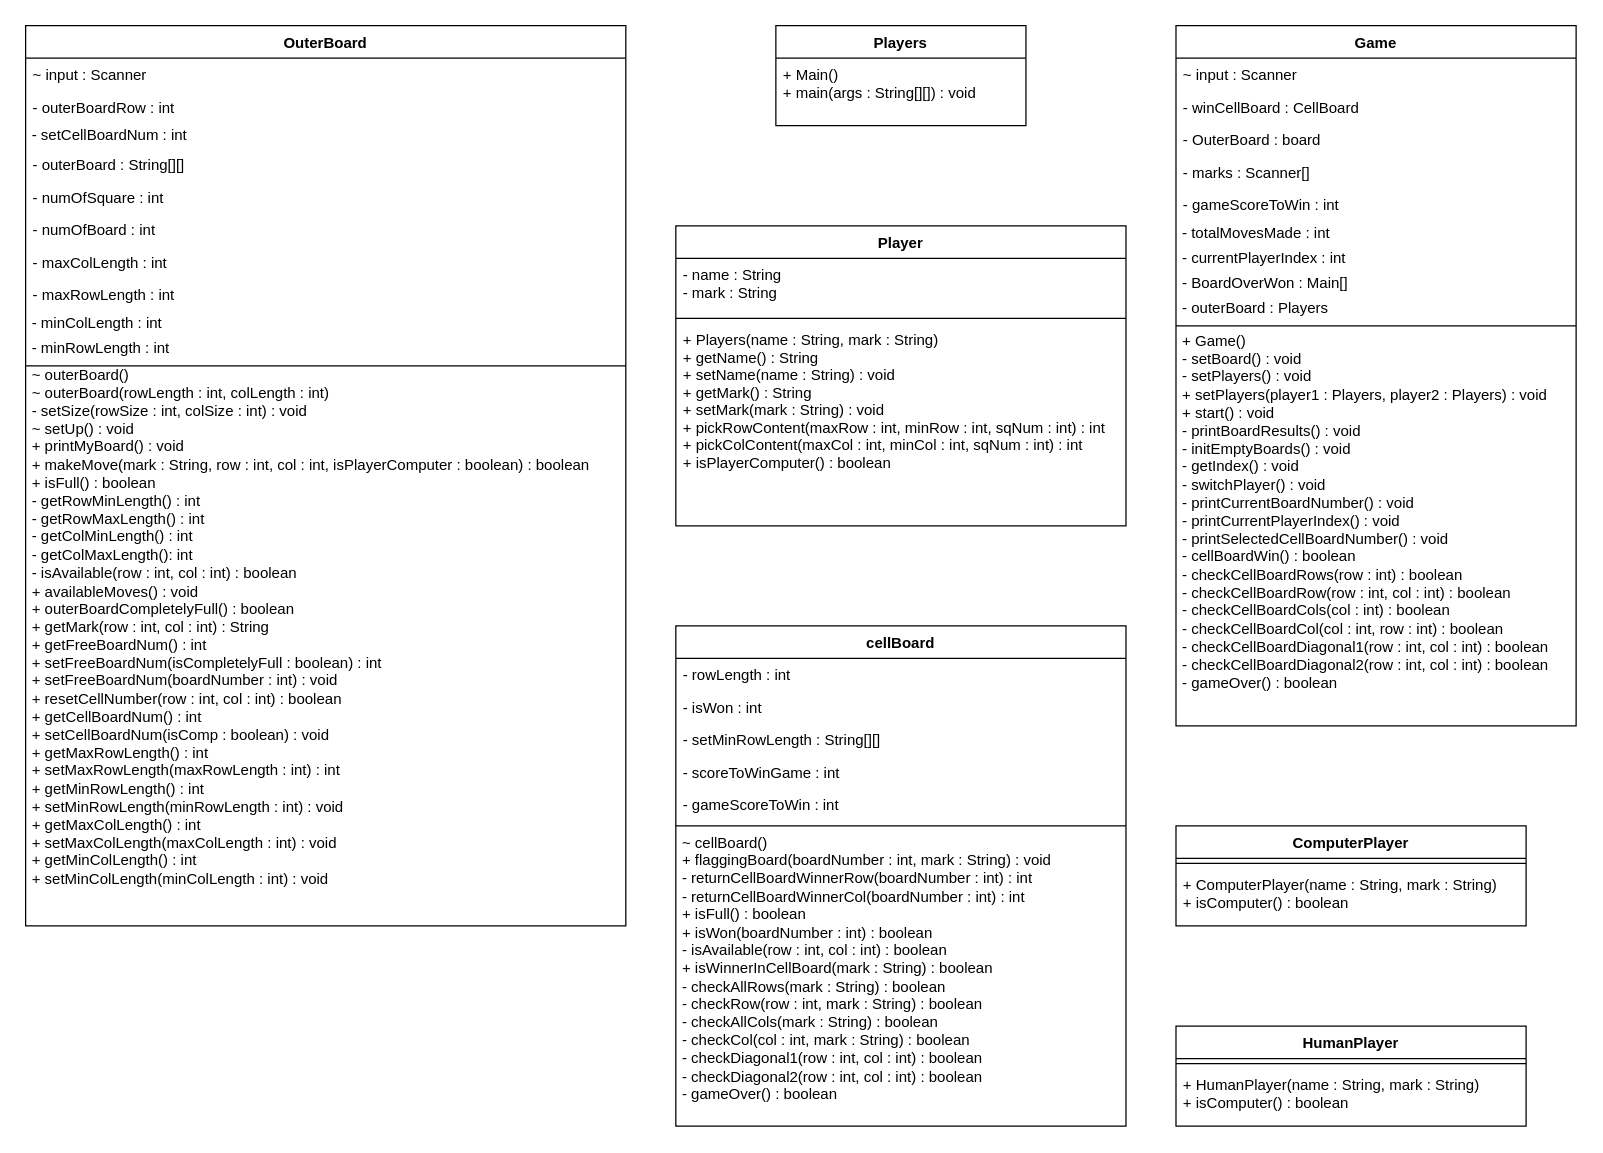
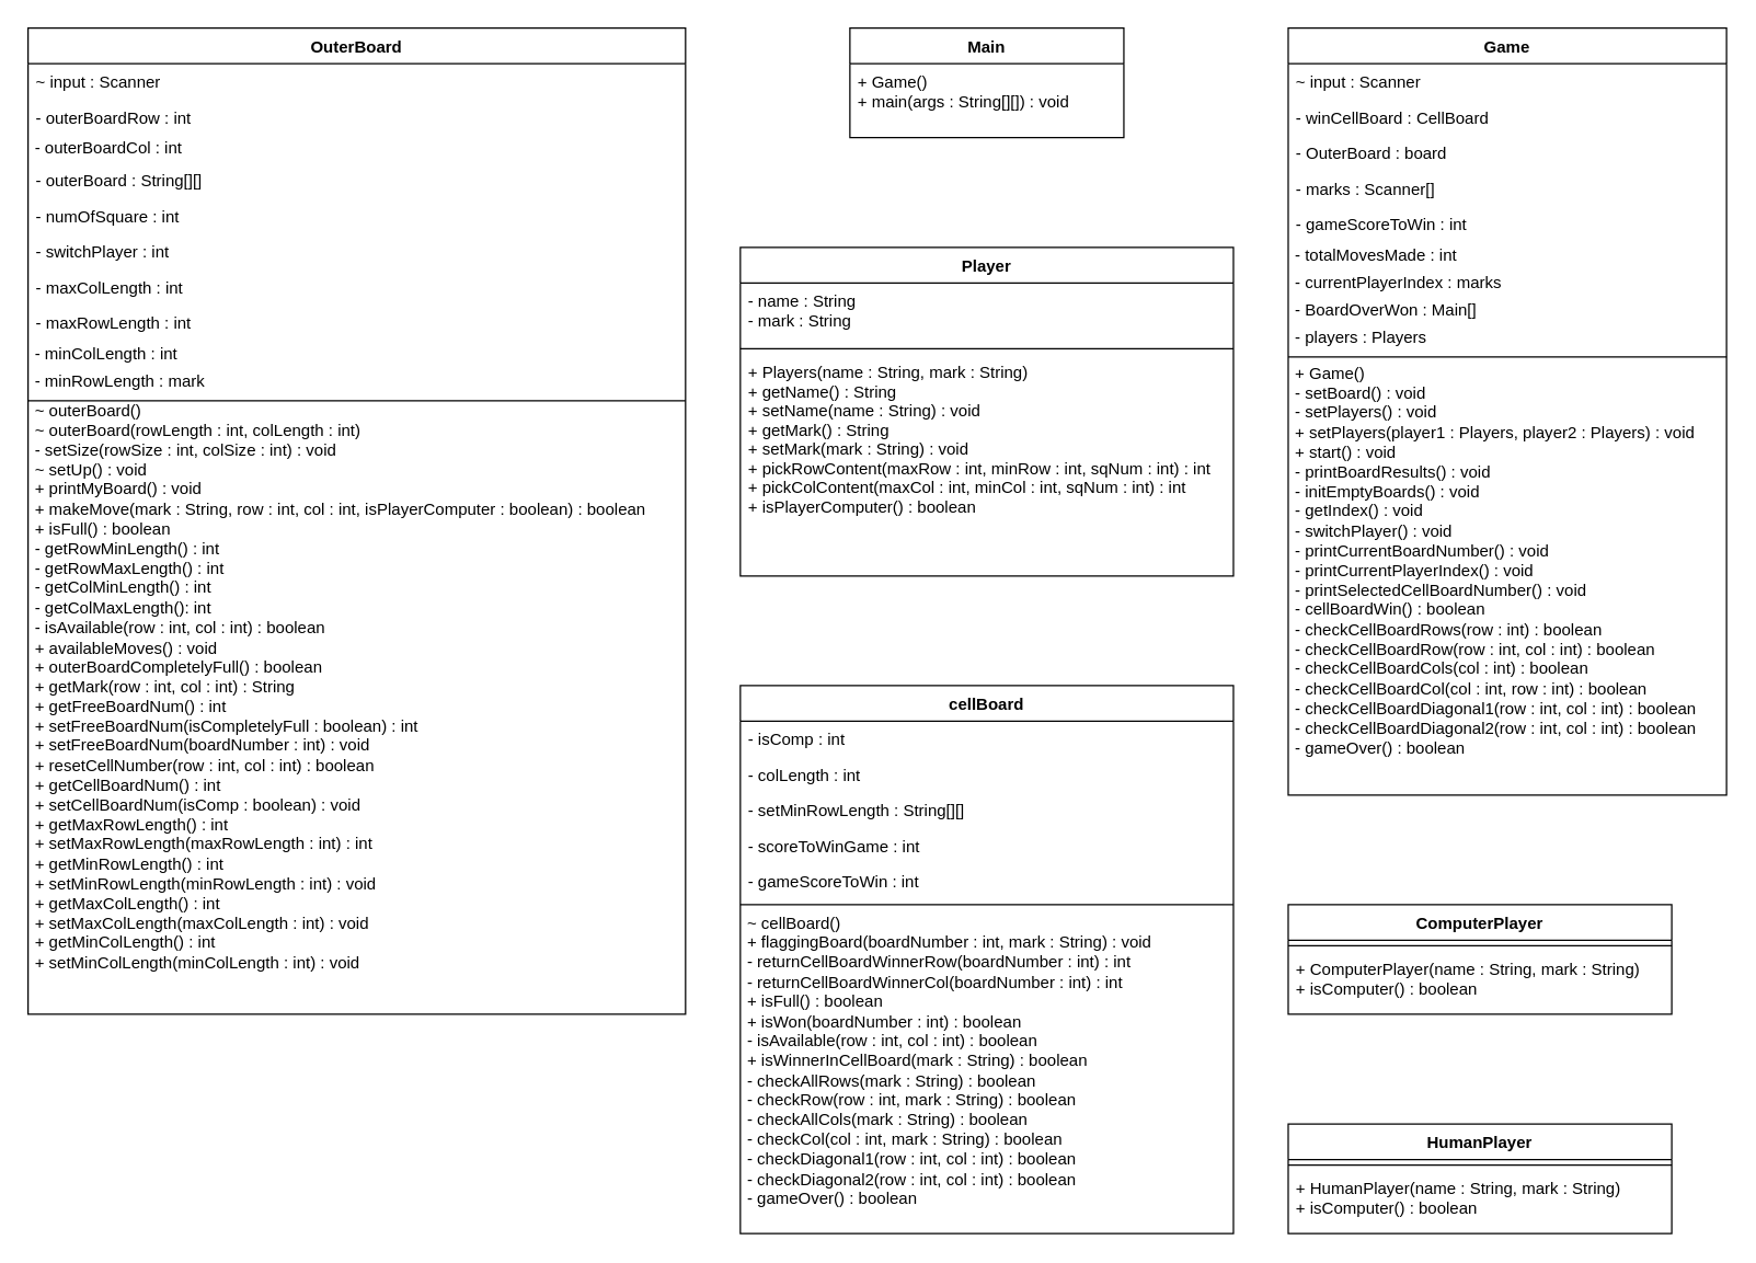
- <mxCell id="2" value="Players" style="swimlane;fontStyle=1;align=center;verticalAlign=top;childLayout=stackLayout;horizontal=1;startSize=26;horizontalStack=0;resizeParent=1;resizeLast=0;collapsible=1;marginBottom=0;rounded=0;shadow=0;strokeWidth=1;" parent="1" vertex="1"><mxGeometry x="620" y="20" width="200" height="80" as="geometry"><mxRectangle x="230" y="140" width="160" height="26" as="alternateBounds" /></mxGeometry></mxCell>
+ <mxCell id="2" value="Main" style="swimlane;fontStyle=1;align=center;verticalAlign=top;childLayout=stackLayout;horizontal=1;startSize=26;horizontalStack=0;resizeParent=1;resizeLast=0;collapsible=1;marginBottom=0;rounded=0;shadow=0;strokeWidth=1;" parent="1" vertex="1"><mxGeometry x="620" y="20" width="200" height="80" as="geometry"><mxRectangle x="230" y="140" width="160" height="26" as="alternateBounds" /></mxGeometry></mxCell>
- <mxCell id="3" value="+ Main()&#10;+ main(args : String[][]) : void" style="text;align=left;verticalAlign=top;spacingLeft=4;spacingRight=4;overflow=hidden;rotatable=0;points=[[0,0.5],[1,0.5]];portConstraint=eastwest;" parent="2" vertex="1"><mxGeometry y="26" width="200" height="44" as="geometry" /></mxCell>
+ <mxCell id="3" value="+ Game()&#10;+ main(args : String[][]) : void" style="text;align=left;verticalAlign=top;spacingLeft=4;spacingRight=4;overflow=hidden;rotatable=0;points=[[0,0.5],[1,0.5]];portConstraint=eastwest;" parent="2" vertex="1"><mxGeometry y="26" width="200" height="44" as="geometry" /></mxCell>
- <mxCell id="26" value="&amp;nbsp;- setCellBoardNum : int" style="text;html=1;align=left;verticalAlign=middle;resizable=0;points=[];autosize=1;strokeColor=none;fillColor=none;" vertex="1" parent="23"><mxGeometry y="78" width="480" height="20" as="geometry" /></mxCell>
+ <mxCell id="26" value="&amp;nbsp;- outerBoardCol : int" style="text;html=1;align=left;verticalAlign=middle;resizable=0;points=[];autosize=1;strokeColor=none;fillColor=none;" vertex="1" parent="23"><mxGeometry y="78" width="480" height="20" as="geometry" /></mxCell>
- <mxCell id="29" value="- numOfBoard : int" style="text;align=left;verticalAlign=top;spacingLeft=4;spacingRight=4;overflow=hidden;rotatable=0;points=[[0,0.5],[1,0.5]];portConstraint=eastwest;rounded=0;shadow=0;html=0;" vertex="1" parent="23"><mxGeometry y="150" width="480" height="26" as="geometry" /></mxCell>
+ <mxCell id="29" value="- switchPlayer : int" style="text;align=left;verticalAlign=top;spacingLeft=4;spacingRight=4;overflow=hidden;rotatable=0;points=[[0,0.5],[1,0.5]];portConstraint=eastwest;rounded=0;shadow=0;html=0;" vertex="1" parent="23"><mxGeometry y="150" width="480" height="26" as="geometry" /></mxCell>
- <mxCell id="18" value="&amp;nbsp;- currentPlayerIndex : int" style="text;html=1;align=left;verticalAlign=middle;resizable=0;points=[];autosize=1;strokeColor=none;fillColor=none;" vertex="1" parent="11"><mxGeometry y="176" width="320" height="20" as="geometry" /></mxCell>
+ <mxCell id="18" value="&amp;nbsp;- currentPlayerIndex : marks" style="text;html=1;align=left;verticalAlign=middle;resizable=0;points=[];autosize=1;strokeColor=none;fillColor=none;" vertex="1" parent="11"><mxGeometry y="176" width="320" height="20" as="geometry" /></mxCell>
- <mxCell id="20" value="&amp;nbsp;- outerBoard : Players" style="text;html=1;align=left;verticalAlign=middle;resizable=0;points=[];autosize=1;strokeColor=none;fillColor=none;" vertex="1" parent="11"><mxGeometry y="216" width="320" height="20" as="geometry" /></mxCell>
+ <mxCell id="20" value="&amp;nbsp;- players : Players" style="text;html=1;align=left;verticalAlign=middle;resizable=0;points=[];autosize=1;strokeColor=none;fillColor=none;" vertex="1" parent="11"><mxGeometry y="216" width="320" height="20" as="geometry" /></mxCell>
- <mxCell id="33" value="&amp;nbsp;- minRowLength : int" style="text;html=1;align=left;verticalAlign=middle;resizable=0;points=[];autosize=1;strokeColor=none;fillColor=none;" vertex="1" parent="23"><mxGeometry y="248" width="480" height="20" as="geometry" /></mxCell>
+ <mxCell id="33" value="&amp;nbsp;- minRowLength : mark" style="text;html=1;align=left;verticalAlign=middle;resizable=0;points=[];autosize=1;strokeColor=none;fillColor=none;" vertex="1" parent="23"><mxGeometry y="248" width="480" height="20" as="geometry" /></mxCell>
- <mxCell id="40" value="- rowLength : int" style="text;align=left;verticalAlign=top;spacingLeft=4;spacingRight=4;overflow=hidden;rotatable=0;points=[[0,0.5],[1,0.5]];portConstraint=eastwest;" vertex="1" parent="39"><mxGeometry y="26" width="360" height="26" as="geometry" /></mxCell>
+ <mxCell id="40" value="- isComp : int" style="text;align=left;verticalAlign=top;spacingLeft=4;spacingRight=4;overflow=hidden;rotatable=0;points=[[0,0.5],[1,0.5]];portConstraint=eastwest;" vertex="1" parent="39"><mxGeometry y="26" width="360" height="26" as="geometry" /></mxCell>
- <mxCell id="41" value="- isWon : int" style="text;align=left;verticalAlign=top;spacingLeft=4;spacingRight=4;overflow=hidden;rotatable=0;points=[[0,0.5],[1,0.5]];portConstraint=eastwest;rounded=0;shadow=0;html=0;" vertex="1" parent="39"><mxGeometry y="52" width="360" height="26" as="geometry" /></mxCell>
+ <mxCell id="41" value="- colLength : int" style="text;align=left;verticalAlign=top;spacingLeft=4;spacingRight=4;overflow=hidden;rotatable=0;points=[[0,0.5],[1,0.5]];portConstraint=eastwest;rounded=0;shadow=0;html=0;" vertex="1" parent="39"><mxGeometry y="52" width="360" height="26" as="geometry" /></mxCell>
